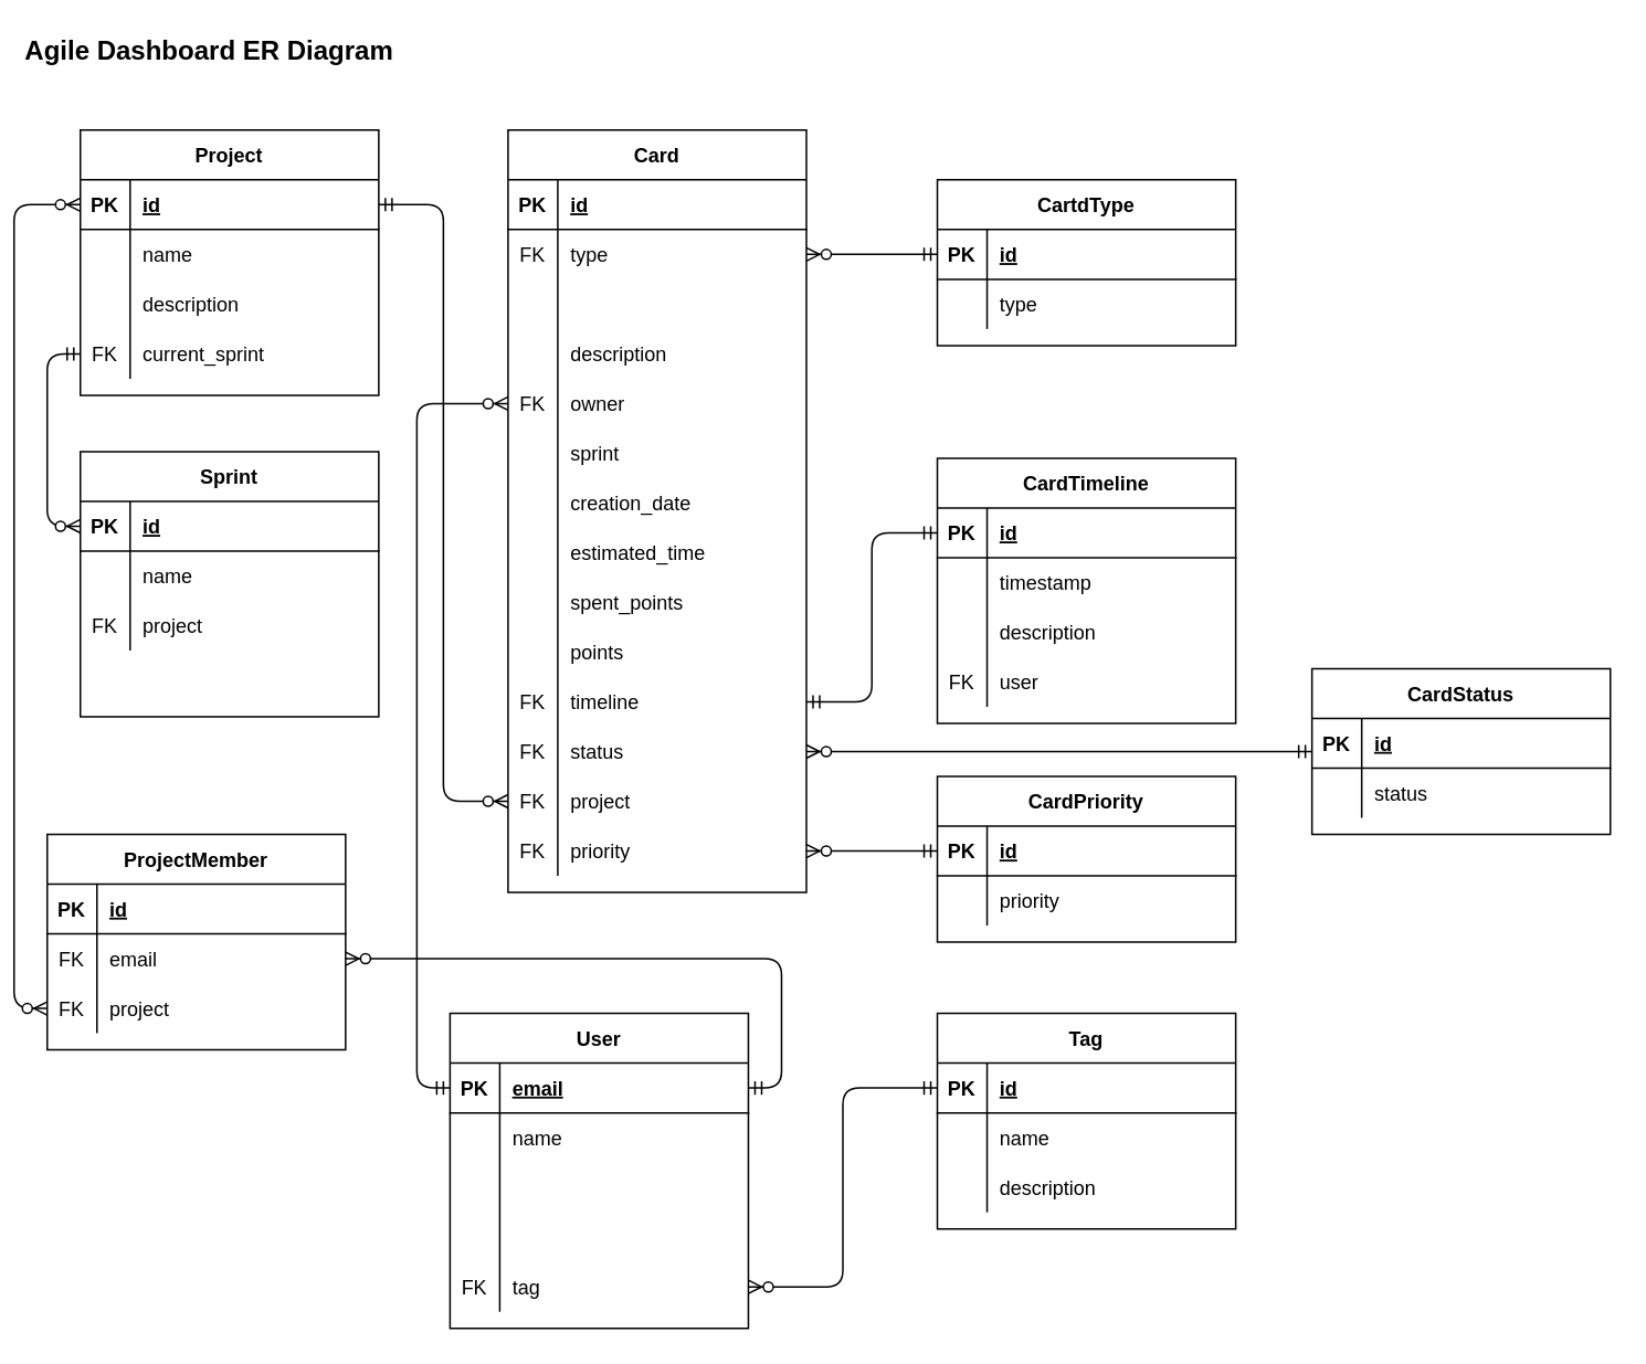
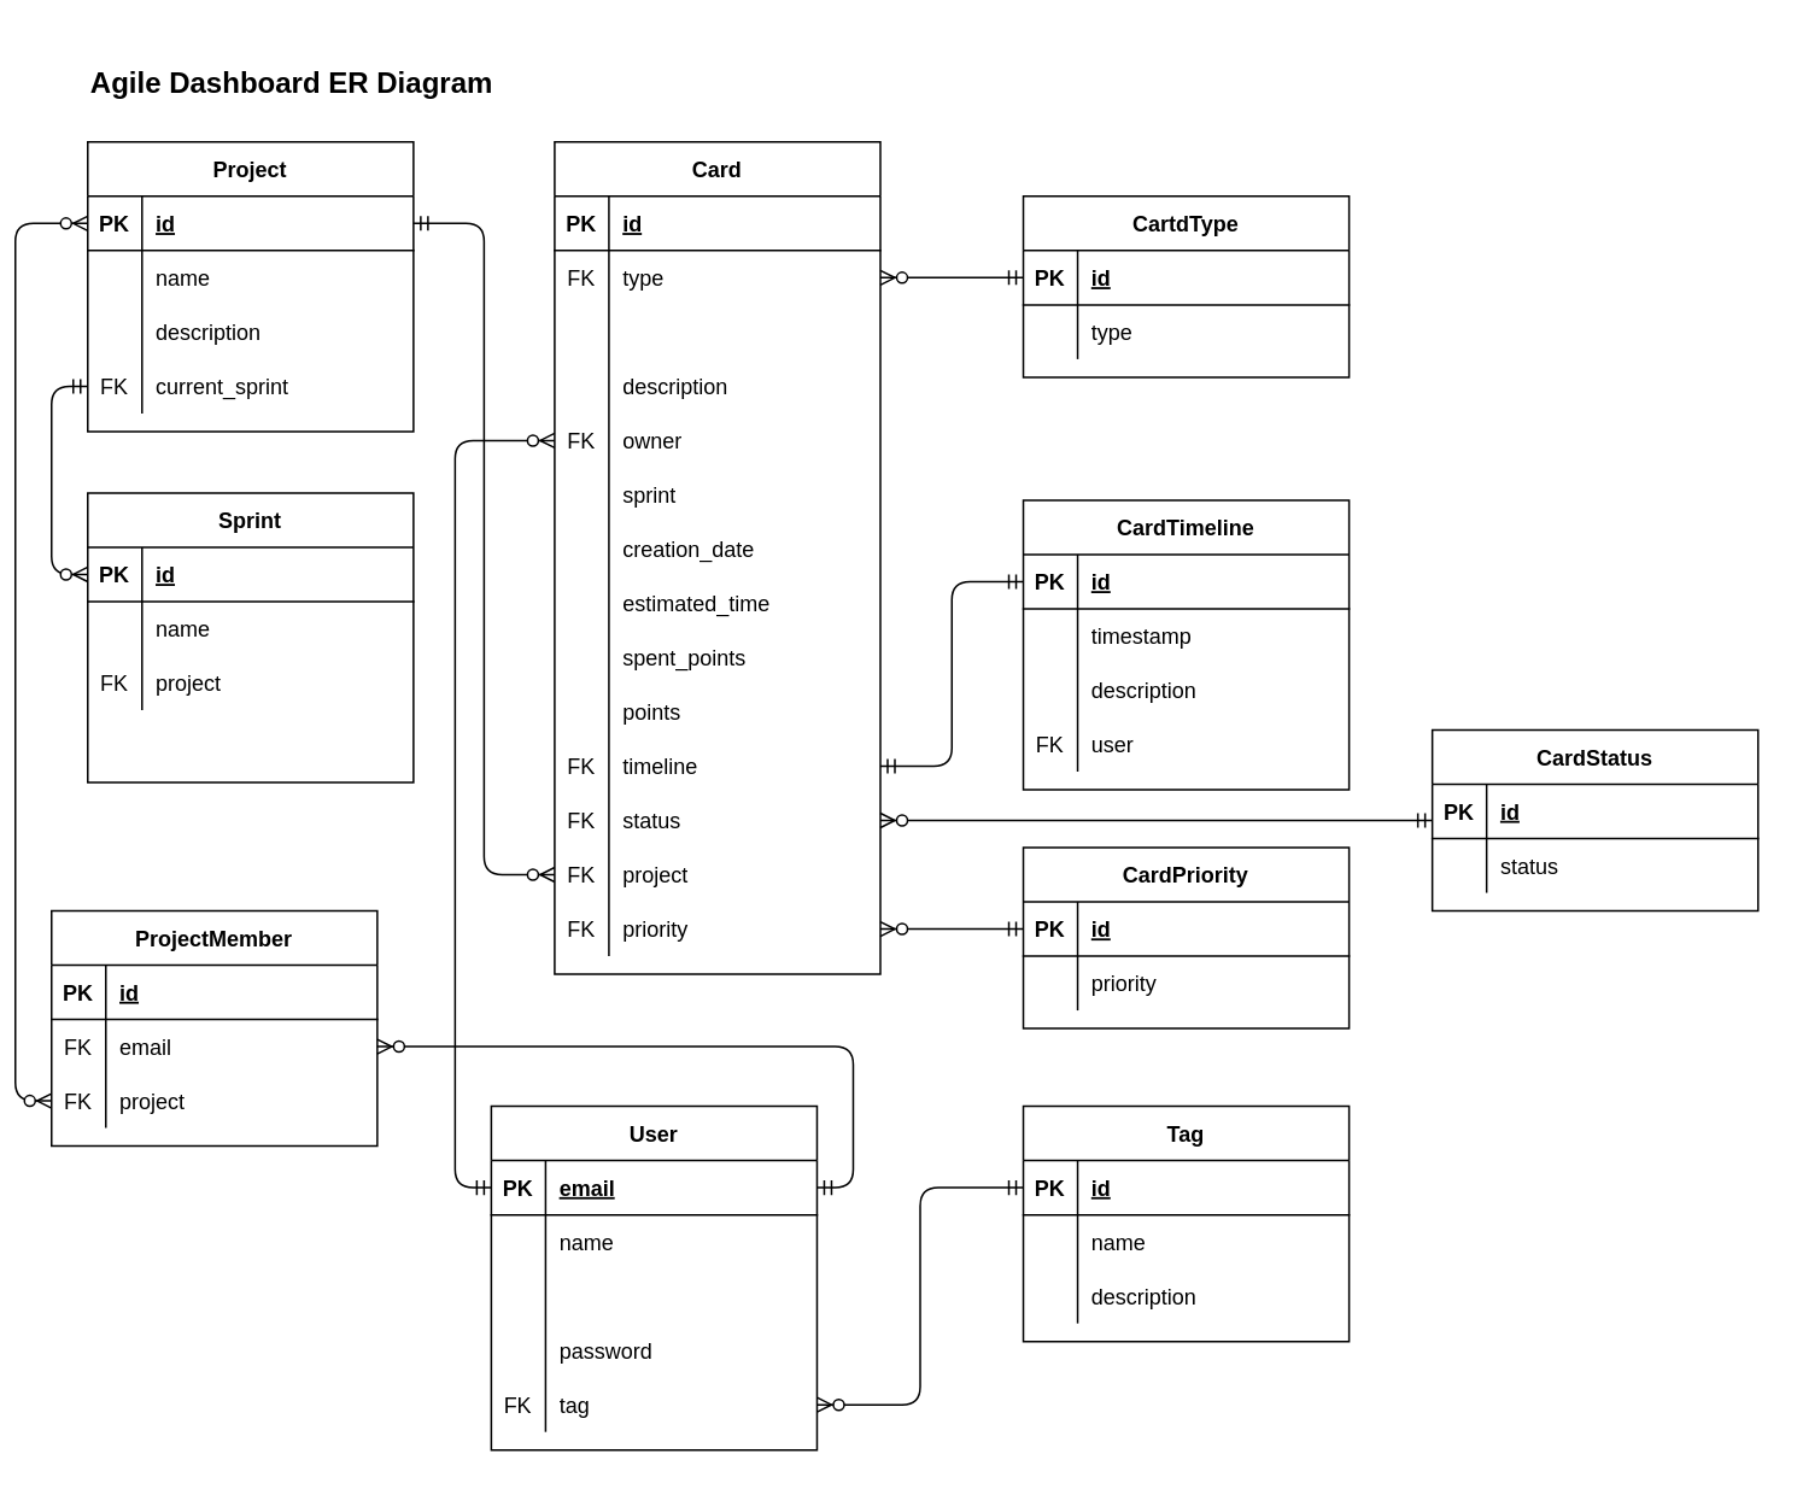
- <mxCell id="148" value="Agile Dashboard ER Diagram" style="text;html=1;strokeColor=none;fillColor=none;align=center;verticalAlign=middle;whiteSpace=wrap;rounded=0;fontStyle=1;fontSize=16;" parent="1" vertex="1"><mxGeometry x="5" y="5" width="226" height="49" as="geometry" /></mxCell>
+ <mxCell id="148" value="Agile Dashboard ER Diagram" style="text;html=1;strokeColor=none;fillColor=none;align=center;verticalAlign=middle;whiteSpace=wrap;rounded=0;fontStyle=1;fontSize=16;" parent="1" vertex="1"><mxGeometry x="40" y="20" width="226" height="49" as="geometry" /></mxCell>
+ <mxCell id="14" value="password" style="shape=partialRectangle;connectable=0;fillColor=none;top=0;left=0;bottom=0;right=0;align=left;spacingLeft=6;overflow=hidden;" parent="12" vertex="1"><mxGeometry x="30" width="150" height="30" as="geometry" /></mxCell>
